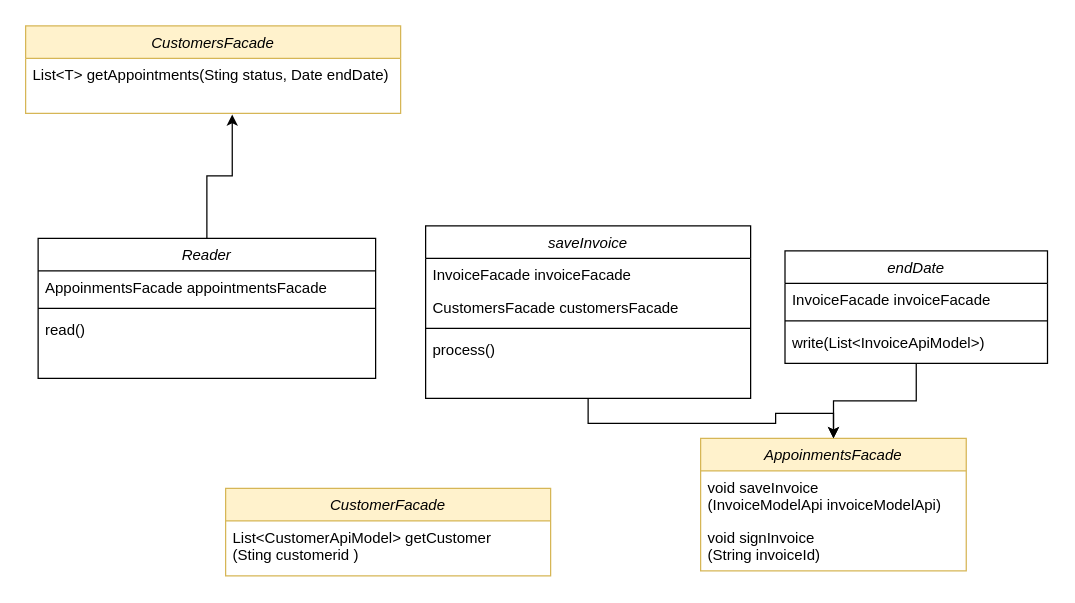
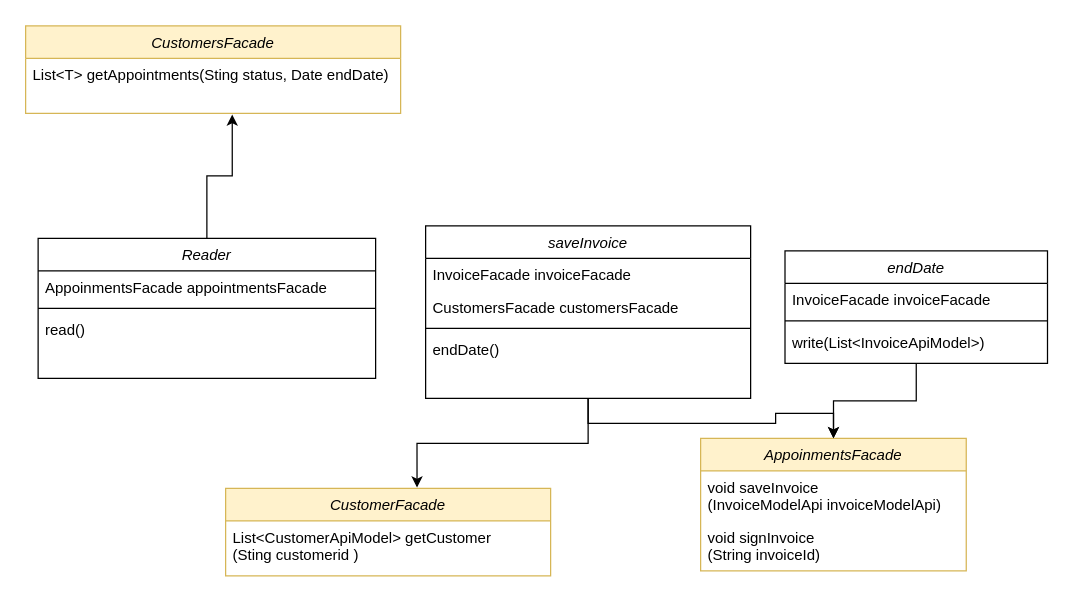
- <mxCell id="23" value="process()" style="text;align=left;verticalAlign=top;spacingLeft=4;spacingRight=4;overflow=hidden;rotatable=0;points=[[0,0.5],[1,0.5]];portConstraint=eastwest;" parent="19" vertex="1"><mxGeometry y="86" width="260" height="26" as="geometry" /></mxCell>
+ <mxCell id="23" value="endDate()" style="text;align=left;verticalAlign=top;spacingLeft=4;spacingRight=4;overflow=hidden;rotatable=0;points=[[0,0.5],[1,0.5]];portConstraint=eastwest;" parent="19" vertex="1"><mxGeometry y="86" width="260" height="26" as="geometry" /></mxCell>
+ <mxCell id="24" style="edgeStyle=orthogonalEdgeStyle;rounded=0;orthogonalLoop=1;jettySize=auto;html=1;entryX=0.589;entryY=-0.009;entryDx=0;entryDy=0;entryPerimeter=0;" parent="1" source="19" target="16" edge="1"><mxGeometry relative="1" as="geometry" /></mxCell>
